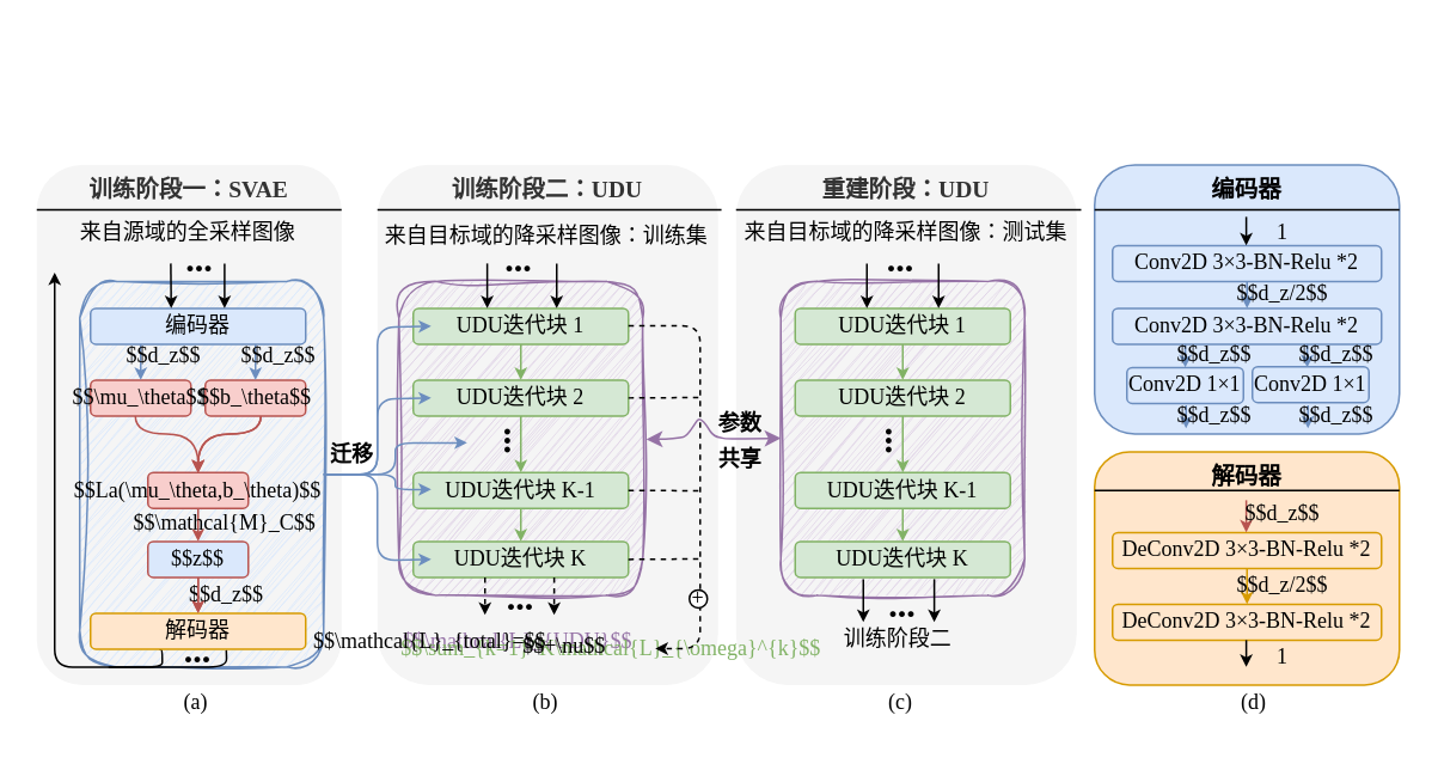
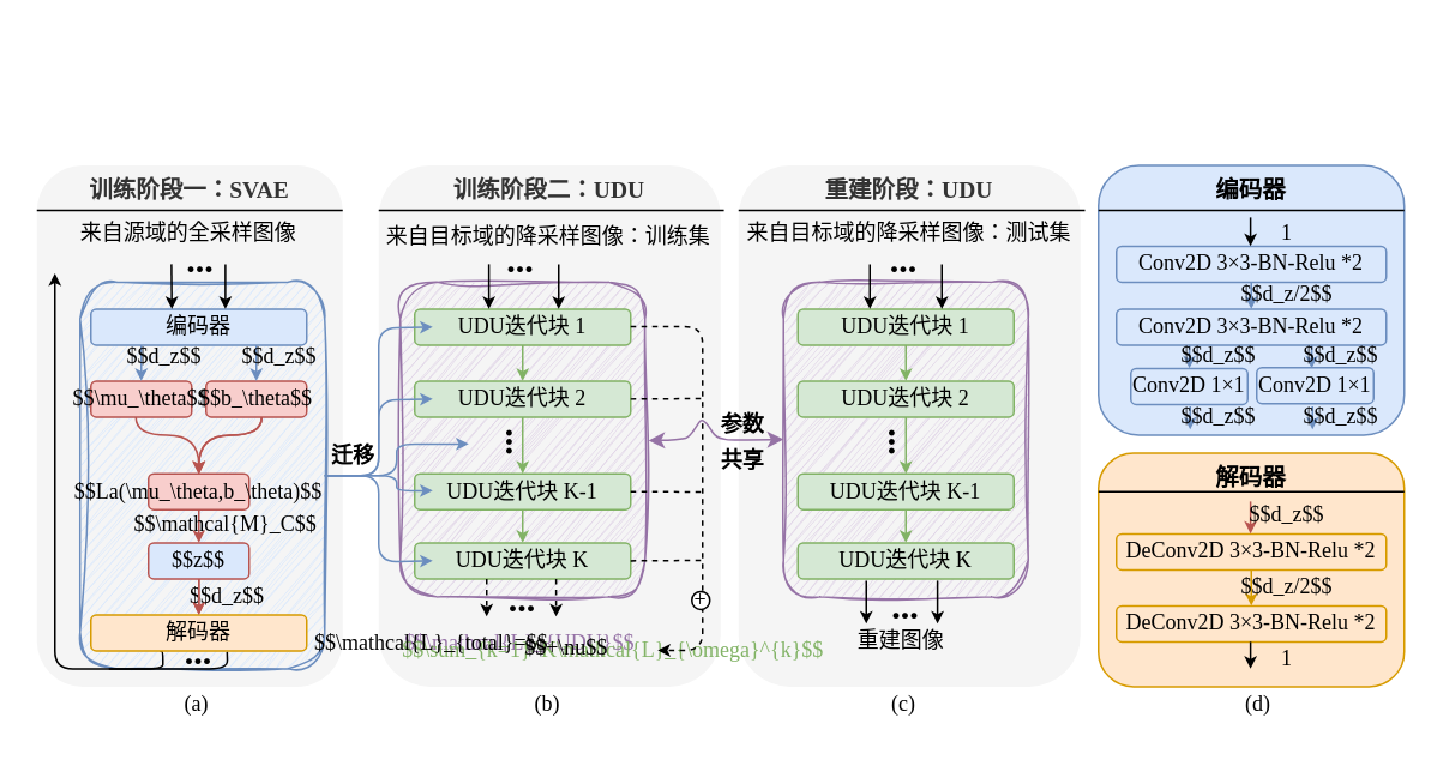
- <mxCell id="52" value="训练阶段二" style="text;html=1;strokeColor=none;fillColor=none;align=center;verticalAlign=middle;whiteSpace=wrap;rounded=0;fontSize=12;fontFamily=Times New Roman;" vertex="1" parent="1"><mxGeometry x="444" y="345.79" width="112.5" height="20" as="geometry" /></mxCell>
+ <mxCell id="52" value="重建图像" style="text;html=1;strokeColor=none;fillColor=none;align=center;verticalAlign=middle;whiteSpace=wrap;rounded=0;fontSize=12;fontFamily=Times New Roman;" vertex="1" parent="1"><mxGeometry x="444" y="345.79" width="112.5" height="20" as="geometry" /></mxCell>
